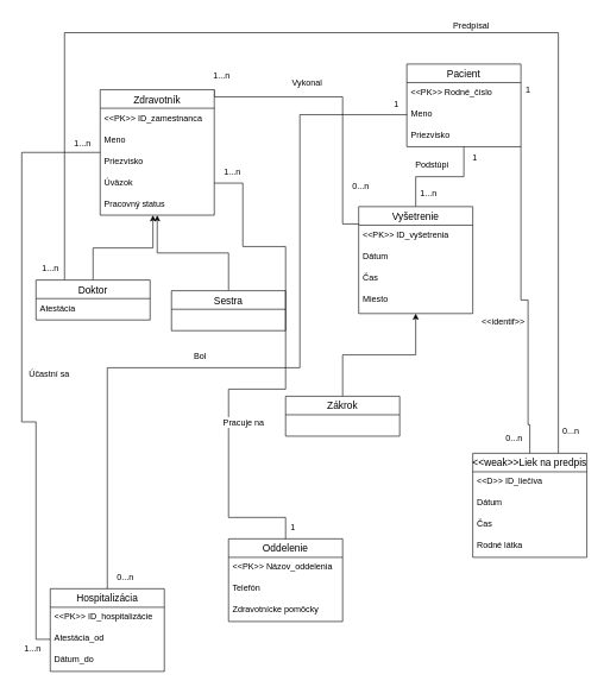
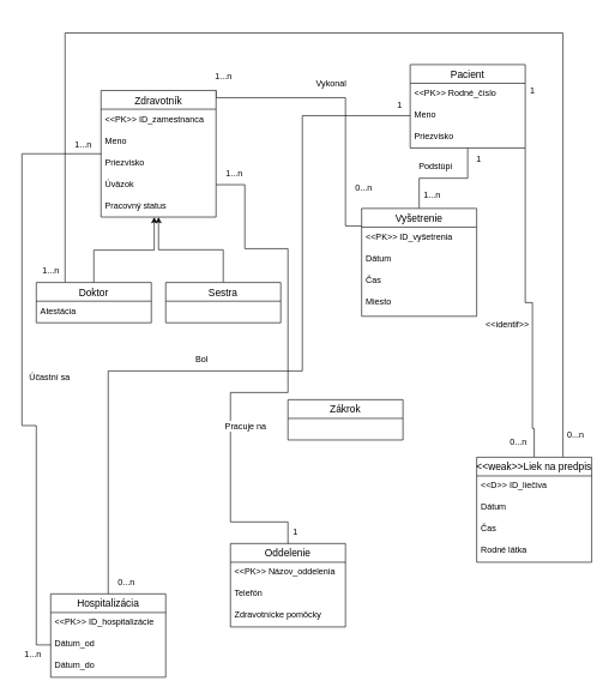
- <mxCell id="47" value="Predpísal" style="text;html=1;align=center;verticalAlign=middle;resizable=0;points=[];autosize=1;strokeColor=none;fillColor=none;" vertex="1" parent="1"><mxGeometry x="625" y="20" width="70" height="30" as="geometry" /></mxCell>
- <mxCell id="44" value="Vykonal" style="text;html=1;align=center;verticalAlign=middle;resizable=0;points=[];autosize=1;strokeColor=none;fillColor=none;" vertex="1" parent="1"><mxGeometry x="395" y="100" width="70" height="30" as="geometry" /></mxCell>
+ <mxCell id="44" value="Vykonal" style="text;html=1;align=center;verticalAlign=middle;resizable=0;points=[];autosize=1;strokeColor=none;fillColor=none;" vertex="1" parent="1"><mxGeometry x="425" y="100" width="70" height="30" as="geometry" /></mxCell>
- <mxCell id="31" value="Sestra" style="swimlane;fontStyle=0;childLayout=stackLayout;horizontal=1;startSize=26;horizontalStack=0;resizeParent=1;resizeParentMax=0;resizeLast=0;collapsible=1;marginBottom=0;align=center;fontSize=14;" parent="1" vertex="1"><mxGeometry x="240" y="407" width="160" height="56" as="geometry" /></mxCell>
+ <mxCell id="31" value="Sestra" style="swimlane;fontStyle=0;childLayout=stackLayout;horizontal=1;startSize=26;horizontalStack=0;resizeParent=1;resizeParentMax=0;resizeLast=0;collapsible=1;marginBottom=0;align=center;fontSize=14;" parent="1" vertex="1"><mxGeometry x="230" y="392" width="160" height="56" as="geometry" /></mxCell>
- <mxCell id="24" style="edgeStyle=orthogonalEdgeStyle;rounded=0;orthogonalLoop=1;jettySize=auto;html=1;" edge="1" parent="1" source="25" target="20"><mxGeometry relative="1" as="geometry" /></mxCell>
- <mxCell id="40" value="Atestácia_od" style="text;strokeColor=none;fillColor=none;spacingLeft=4;spacingRight=4;overflow=hidden;rotatable=0;points=[[0,0.5],[1,0.5]];portConstraint=eastwest;fontSize=12;" parent="38" vertex="1"><mxGeometry y="56" width="160" height="30" as="geometry" /></mxCell>
+ <mxCell id="40" value="Dátum_od" style="text;strokeColor=none;fillColor=none;spacingLeft=4;spacingRight=4;overflow=hidden;rotatable=0;points=[[0,0.5],[1,0.5]];portConstraint=eastwest;fontSize=12;" parent="38" vertex="1"><mxGeometry y="56" width="160" height="30" as="geometry" /></mxCell>
